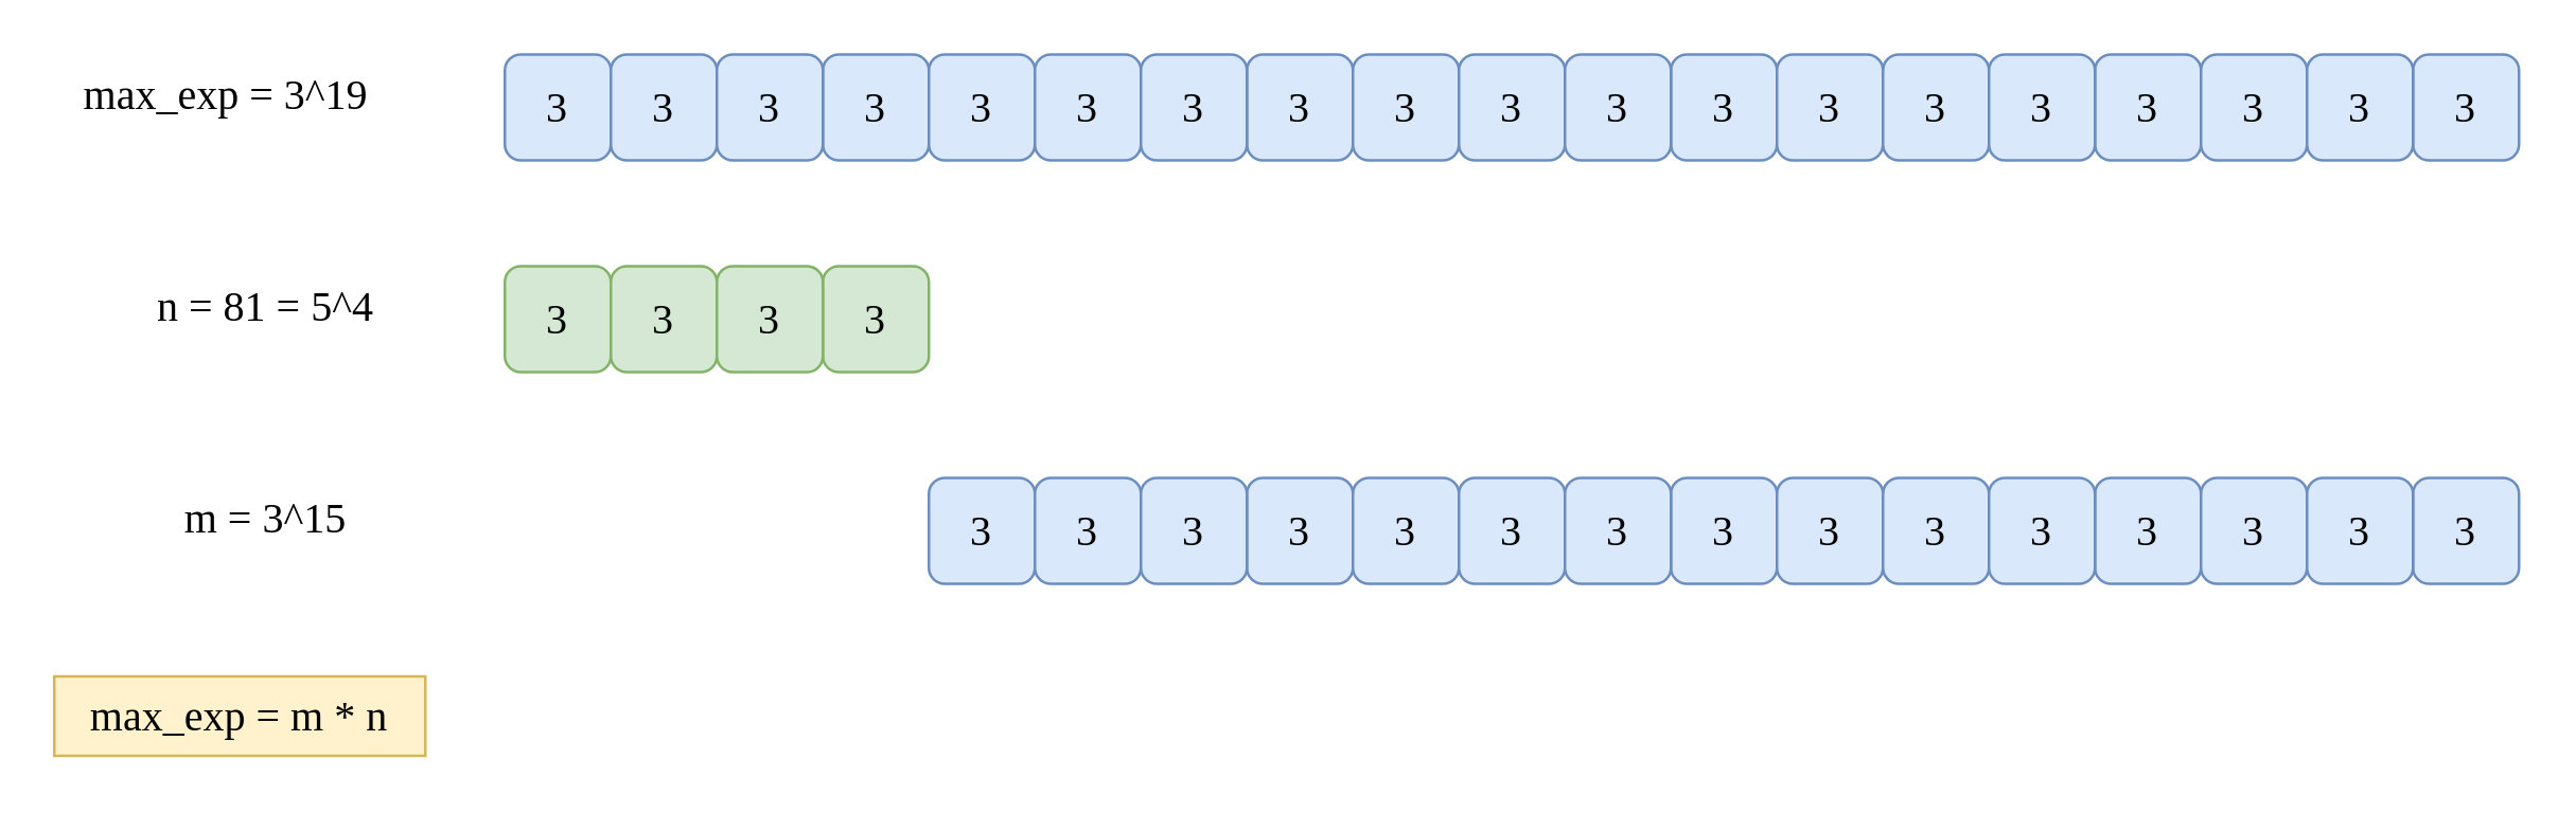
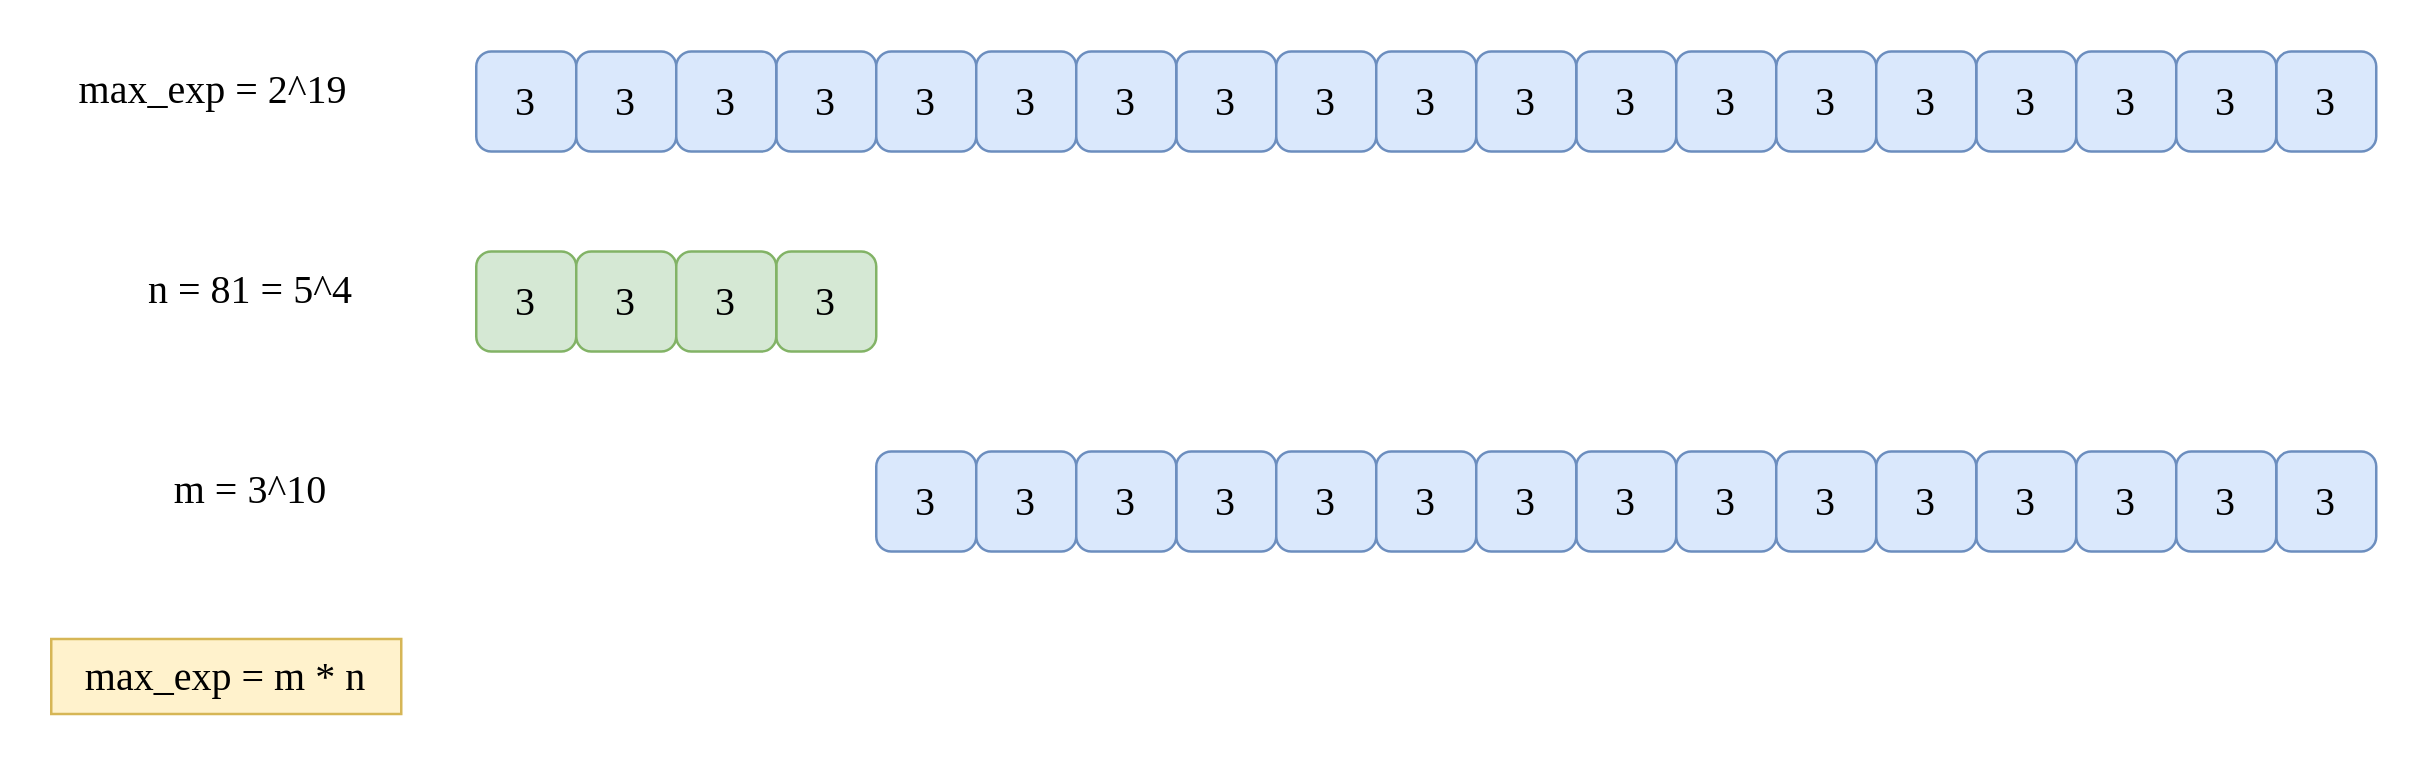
- <mxCell id="6" value="max_exp = 3^19" style="text;html=1;align=center;verticalAlign=middle;whiteSpace=wrap;rounded=0;fontFamily=Ubuntu;fontSize=16;fontStyle=0;" vertex="1" parent="1"><mxGeometry x="20" y="20" width="130" height="30" as="geometry" /></mxCell>
+ <mxCell id="6" value="max_exp = 2^19" style="text;html=1;align=center;verticalAlign=middle;whiteSpace=wrap;rounded=0;fontFamily=Ubuntu;fontSize=16;fontStyle=0;" vertex="1" parent="1"><mxGeometry x="20" y="20" width="130" height="30" as="geometry" /></mxCell>
- <mxCell id="12" value="m = 3^15" style="text;html=1;align=center;verticalAlign=middle;whiteSpace=wrap;rounded=0;fontFamily=Ubuntu;fontSize=16;fontStyle=0;" vertex="1" parent="1"><mxGeometry x="50" y="180" width="100" height="30" as="geometry" /></mxCell>
+ <mxCell id="12" value="m = 3^10" style="text;html=1;align=center;verticalAlign=middle;whiteSpace=wrap;rounded=0;fontFamily=Ubuntu;fontSize=16;fontStyle=0;" vertex="1" parent="1"><mxGeometry x="50" y="180" width="100" height="30" as="geometry" /></mxCell>
